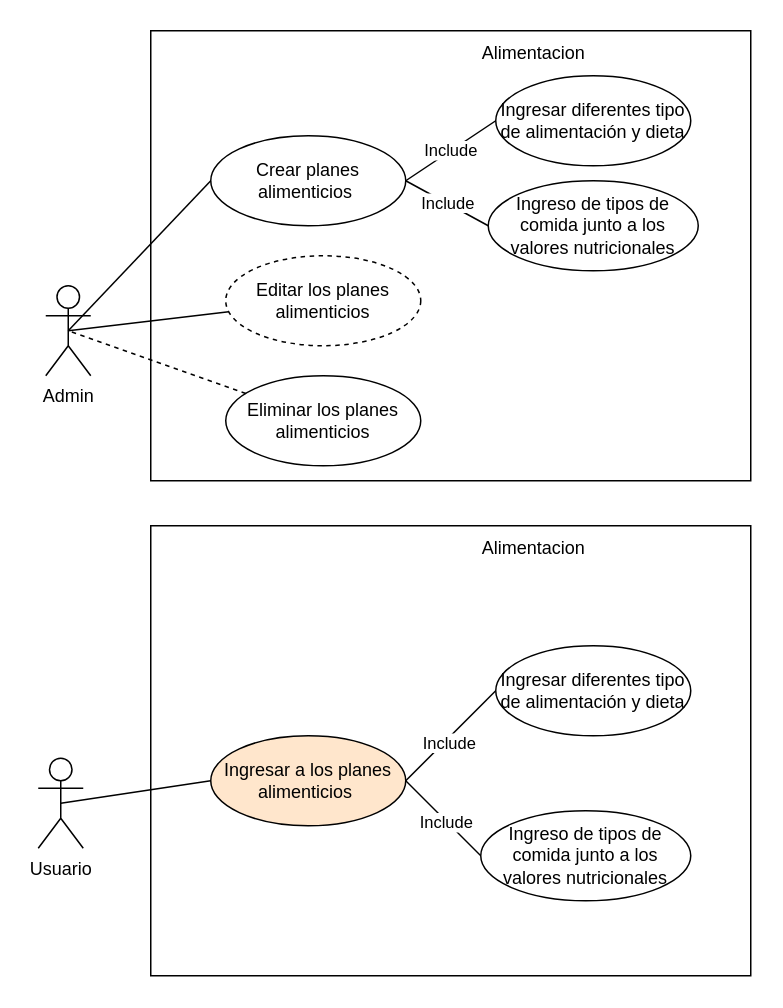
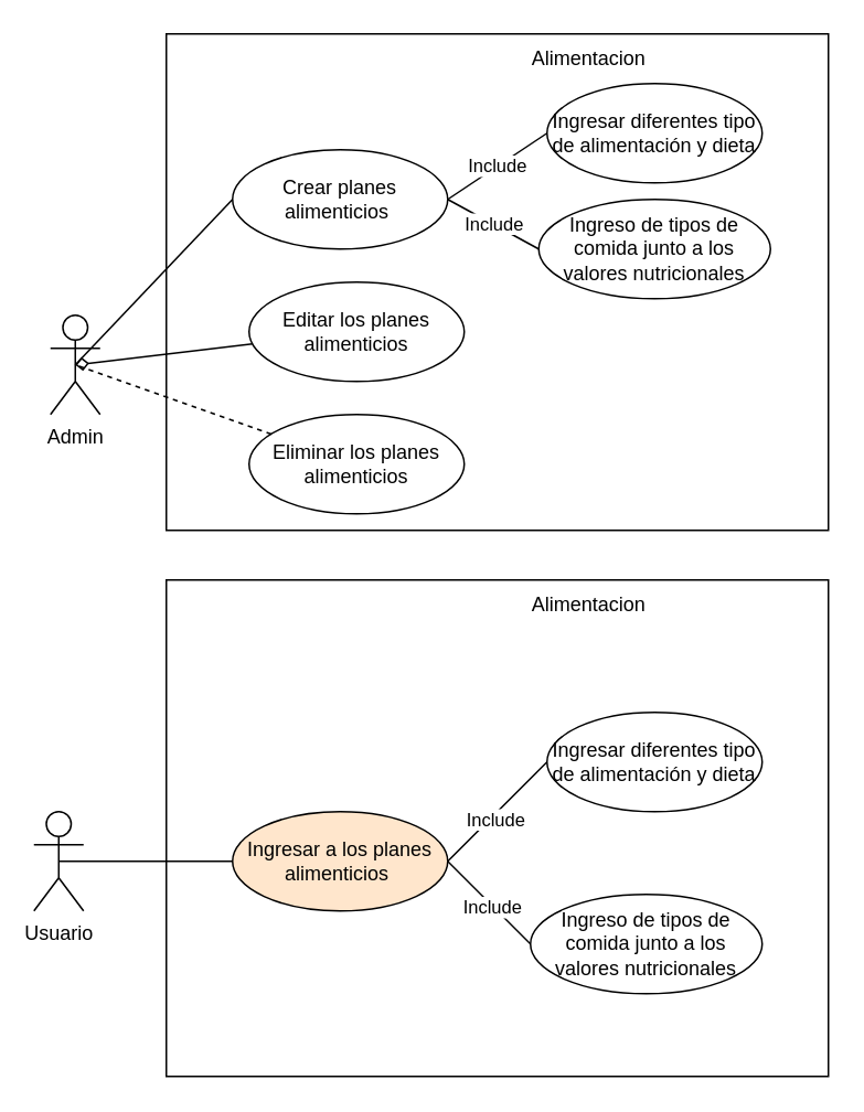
- <mxCell id="9" value="Editar los planes alimenticios" style="ellipse;whiteSpace=wrap;html=1;dashed=1;" vertex="1" parent="1"><mxGeometry x="150" y="170" width="130" height="60" as="geometry" /></mxCell>
+ <mxCell id="9" value="Editar los planes alimenticios" style="ellipse;whiteSpace=wrap;html=1;" vertex="1" parent="1"><mxGeometry x="150" y="170" width="130" height="60" as="geometry" /></mxCell>
- <mxCell id="10" style="rounded=0;orthogonalLoop=1;jettySize=auto;html=1;entryX=0.5;entryY=0.5;entryDx=0;entryDy=0;entryPerimeter=0;endArrow=none;endFill=0;" edge="1" parent="1" source="9" target="2"><mxGeometry relative="1" as="geometry" /></mxCell>
+ <mxCell id="10" style="rounded=0;orthogonalLoop=1;jettySize=auto;html=1;entryX=0.5;entryY=0.5;entryDx=0;entryDy=0;entryPerimeter=0;endArrow=diamond;endFill=0;" edge="1" parent="1" source="9" target="2"><mxGeometry relative="1" as="geometry" /></mxCell>
- <mxCell id="15" value="Usuario" style="shape=umlActor;verticalLabelPosition=bottom;verticalAlign=top;html=1;outlineConnect=0;" vertex="1" parent="1"><mxGeometry x="25" y="505" width="30" height="60" as="geometry" /></mxCell>
+ <mxCell id="15" value="Usuario" style="shape=umlActor;verticalLabelPosition=bottom;verticalAlign=top;html=1;outlineConnect=0;" vertex="1" parent="1"><mxGeometry x="20" y="490" width="30" height="60" as="geometry" /></mxCell>
